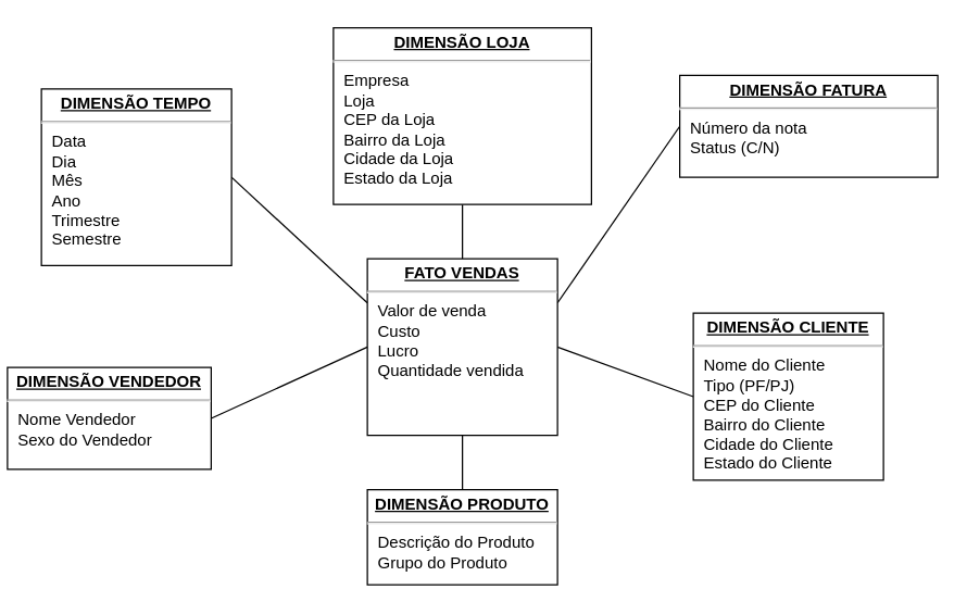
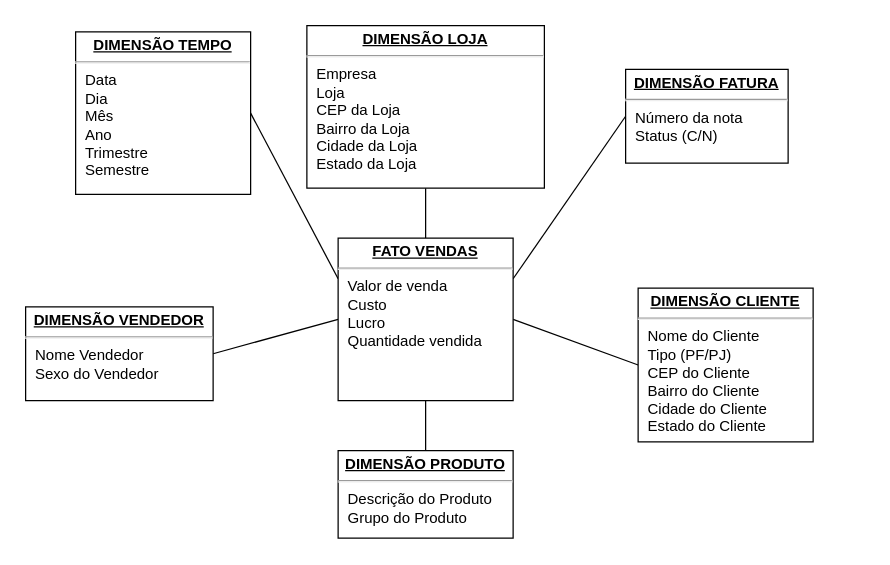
- <mxCell id="14" value="&lt;p style=&quot;margin: 0px ; margin-top: 4px ; text-align: center ; text-decoration: underline&quot;&gt;&lt;b&gt;DIMENSÃO FATURA&lt;/b&gt;&lt;/p&gt;&lt;hr&gt;&lt;p style=&quot;margin: 0px ; margin-left: 8px&quot;&gt;Número da nota&lt;/p&gt;&lt;p style=&quot;margin: 0px ; margin-left: 8px&quot;&gt;Status (C/N)&lt;/p&gt;&lt;p style=&quot;margin: 0px ; margin-left: 8px&quot;&gt;&lt;br&gt;&lt;/p&gt;" style="verticalAlign=top;align=left;overflow=fill;fontSize=12;fontFamily=Helvetica;html=1;rounded=0;shadow=0;comic=0;labelBackgroundColor=none;strokeWidth=1" parent="1" vertex="1"><mxGeometry x="500" y="55" width="190" height="75" as="geometry" /></mxCell>
+ <mxCell id="14" value="&lt;p style=&quot;margin: 0px ; margin-top: 4px ; text-align: center ; text-decoration: underline&quot;&gt;&lt;b&gt;DIMENSÃO FATURA&lt;/b&gt;&lt;/p&gt;&lt;hr&gt;&lt;p style=&quot;margin: 0px ; margin-left: 8px&quot;&gt;Número da nota&lt;/p&gt;&lt;p style=&quot;margin: 0px ; margin-left: 8px&quot;&gt;Status (C/N)&lt;/p&gt;&lt;p style=&quot;margin: 0px ; margin-left: 8px&quot;&gt;&lt;br&gt;&lt;/p&gt;" style="verticalAlign=top;align=left;overflow=fill;fontSize=12;fontFamily=Helvetica;html=1;rounded=0;shadow=0;comic=0;labelBackgroundColor=none;strokeWidth=1" parent="1" vertex="1"><mxGeometry x="500" y="55" width="130" height="75" as="geometry" /></mxCell>
- <mxCell id="9" value="&lt;p style=&quot;margin: 0px ; margin-top: 4px ; text-align: center ; text-decoration: underline&quot;&gt;&lt;b&gt;DIMENSÃO TEMPO&lt;/b&gt;&lt;/p&gt;&lt;hr&gt;&lt;p style=&quot;margin: 0px ; margin-left: 8px&quot;&gt;Data&lt;/p&gt;&lt;p style=&quot;margin: 0px ; margin-left: 8px&quot;&gt;Dia&lt;/p&gt;&lt;p style=&quot;margin: 0px ; margin-left: 8px&quot;&gt;Mês&lt;/p&gt;&lt;p style=&quot;margin: 0px ; margin-left: 8px&quot;&gt;Ano&lt;/p&gt;&lt;p style=&quot;margin: 0px ; margin-left: 8px&quot;&gt;Trimestre&lt;/p&gt;&lt;p style=&quot;margin: 0px ; margin-left: 8px&quot;&gt;Semestre&lt;/p&gt;&lt;p style=&quot;margin: 0px ; margin-left: 8px&quot;&gt;&lt;br&gt;&lt;/p&gt;" style="verticalAlign=top;align=left;overflow=fill;fontSize=12;fontFamily=Helvetica;html=1;rounded=0;shadow=0;comic=0;labelBackgroundColor=none;strokeWidth=1" parent="1" vertex="1"><mxGeometry x="30" y="65" width="140" height="130" as="geometry" /></mxCell>
+ <mxCell id="9" value="&lt;p style=&quot;margin: 0px ; margin-top: 4px ; text-align: center ; text-decoration: underline&quot;&gt;&lt;b&gt;DIMENSÃO TEMPO&lt;/b&gt;&lt;/p&gt;&lt;hr&gt;&lt;p style=&quot;margin: 0px ; margin-left: 8px&quot;&gt;Data&lt;/p&gt;&lt;p style=&quot;margin: 0px ; margin-left: 8px&quot;&gt;Dia&lt;/p&gt;&lt;p style=&quot;margin: 0px ; margin-left: 8px&quot;&gt;Mês&lt;/p&gt;&lt;p style=&quot;margin: 0px ; margin-left: 8px&quot;&gt;Ano&lt;/p&gt;&lt;p style=&quot;margin: 0px ; margin-left: 8px&quot;&gt;Trimestre&lt;/p&gt;&lt;p style=&quot;margin: 0px ; margin-left: 8px&quot;&gt;Semestre&lt;/p&gt;&lt;p style=&quot;margin: 0px ; margin-left: 8px&quot;&gt;&lt;br&gt;&lt;/p&gt;" style="verticalAlign=top;align=left;overflow=fill;fontSize=12;fontFamily=Helvetica;html=1;rounded=0;shadow=0;comic=0;labelBackgroundColor=none;strokeWidth=1" parent="1" vertex="1"><mxGeometry x="60" y="25" width="140" height="130" as="geometry" /></mxCell>
- <mxCell id="12" value="&lt;p style=&quot;margin: 0px ; margin-top: 4px ; text-align: center ; text-decoration: underline&quot;&gt;&lt;b&gt;DIMENSÃO VENDEDOR&lt;/b&gt;&lt;/p&gt;&lt;hr&gt;&lt;p style=&quot;margin: 0px ; margin-left: 8px&quot;&gt;Nome Vendedor&lt;br&gt;&lt;/p&gt;&lt;p style=&quot;margin: 0px ; margin-left: 8px&quot;&gt;Sexo do Vendedor&lt;/p&gt;&lt;p style=&quot;margin: 0px ; margin-left: 8px&quot;&gt;&lt;br&gt;&lt;/p&gt;" style="verticalAlign=top;align=left;overflow=fill;fontSize=12;fontFamily=Helvetica;html=1;rounded=0;shadow=0;comic=0;labelBackgroundColor=none;strokeWidth=1" parent="1" vertex="1"><mxGeometry x="5" y="270" width="150" height="75" as="geometry" /></mxCell>
+ <mxCell id="12" value="&lt;p style=&quot;margin: 0px ; margin-top: 4px ; text-align: center ; text-decoration: underline&quot;&gt;&lt;b&gt;DIMENSÃO VENDEDOR&lt;/b&gt;&lt;/p&gt;&lt;hr&gt;&lt;p style=&quot;margin: 0px ; margin-left: 8px&quot;&gt;Nome Vendedor&lt;br&gt;&lt;/p&gt;&lt;p style=&quot;margin: 0px ; margin-left: 8px&quot;&gt;Sexo do Vendedor&lt;/p&gt;&lt;p style=&quot;margin: 0px ; margin-left: 8px&quot;&gt;&lt;br&gt;&lt;/p&gt;" style="verticalAlign=top;align=left;overflow=fill;fontSize=12;fontFamily=Helvetica;html=1;rounded=0;shadow=0;comic=0;labelBackgroundColor=none;strokeWidth=1" parent="1" vertex="1"><mxGeometry x="20" y="245" width="150" height="75" as="geometry" /></mxCell>
